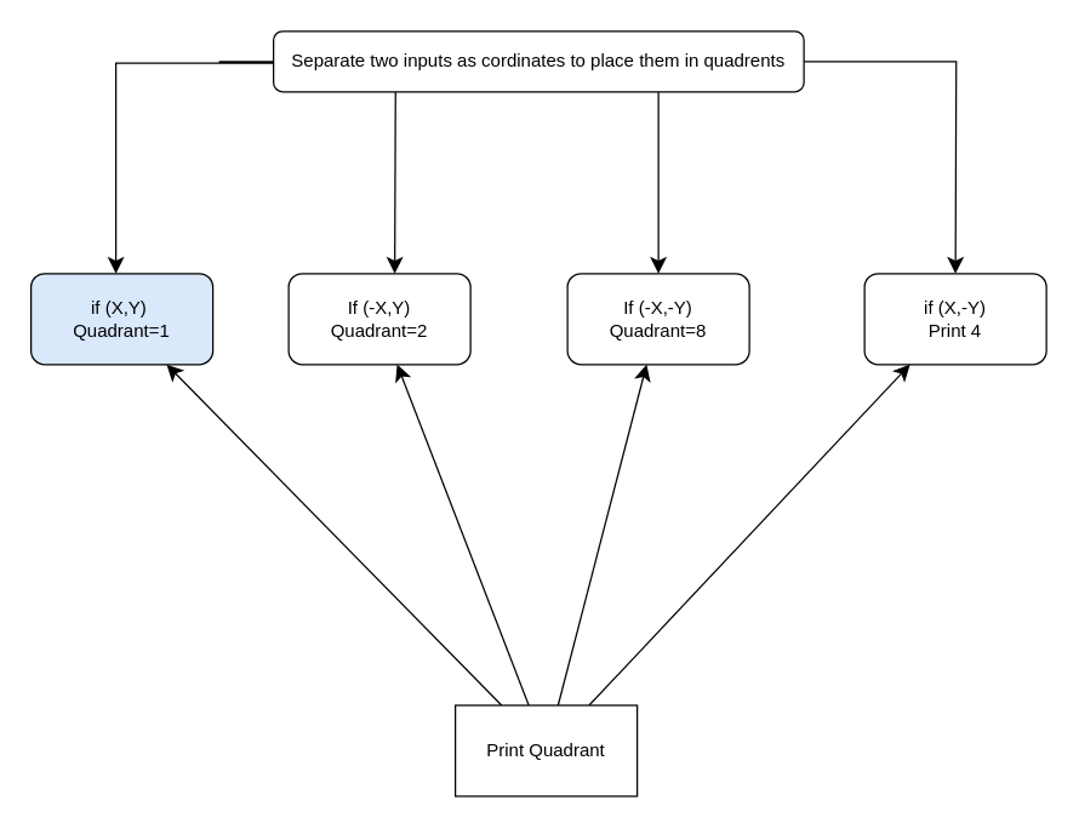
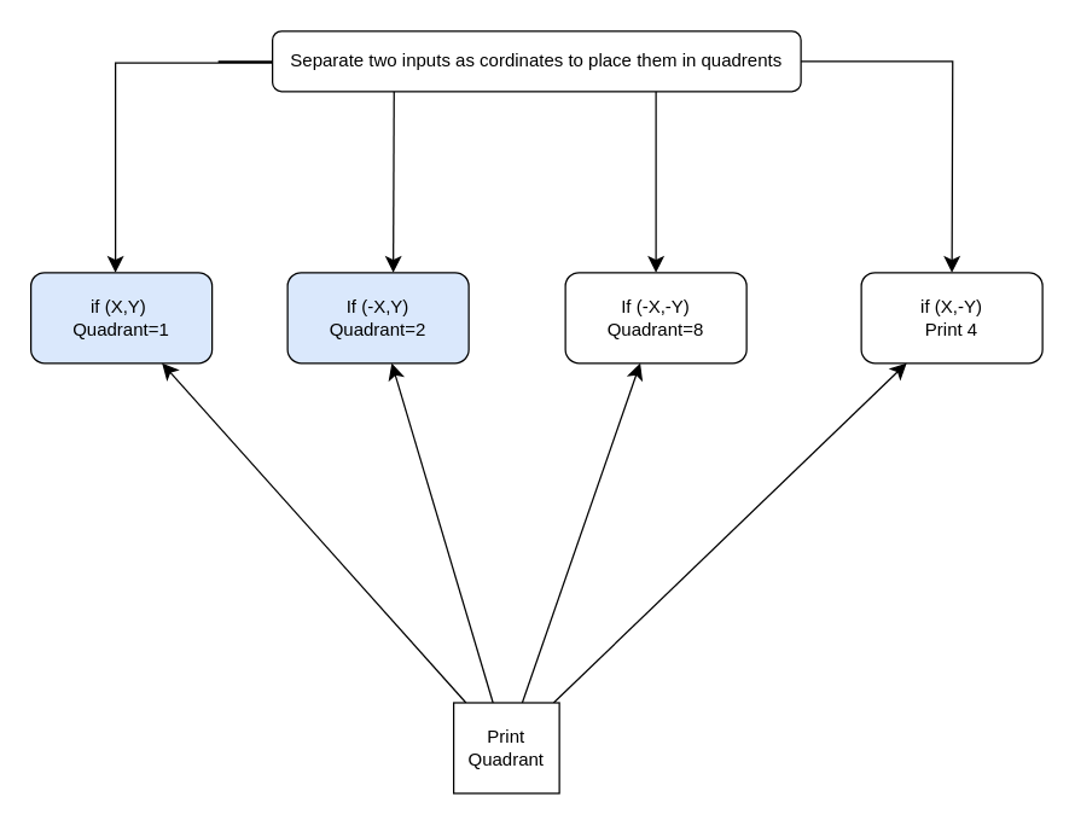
- <mxCell id="9" value="If (-X,Y)&lt;div&gt;Quadrant=2&lt;/div&gt;" style="rounded=1;whiteSpace=wrap;html=1;" vertex="1" parent="1"><mxGeometry x="190" y="180" width="120" height="60" as="geometry" /></mxCell>
+ <mxCell id="9" value="If (-X,Y)&lt;div&gt;Quadrant=2&lt;/div&gt;" style="rounded=1;whiteSpace=wrap;html=1;fillColor=#dae8fc;" vertex="1" parent="1"><mxGeometry x="190" y="180" width="120" height="60" as="geometry" /></mxCell>
- <mxCell id="15" value="Print Quadrant" style="rounded=0;whiteSpace=wrap;html=1;" vertex="1" parent="1"><mxGeometry x="300" y="465" width="120" height="60" as="geometry" /></mxCell>
+ <mxCell id="15" value="Print Quadrant" style="rounded=0;whiteSpace=wrap;html=1;" vertex="1" parent="1"><mxGeometry x="300" y="465" width="70" height="60" as="geometry" /></mxCell>
